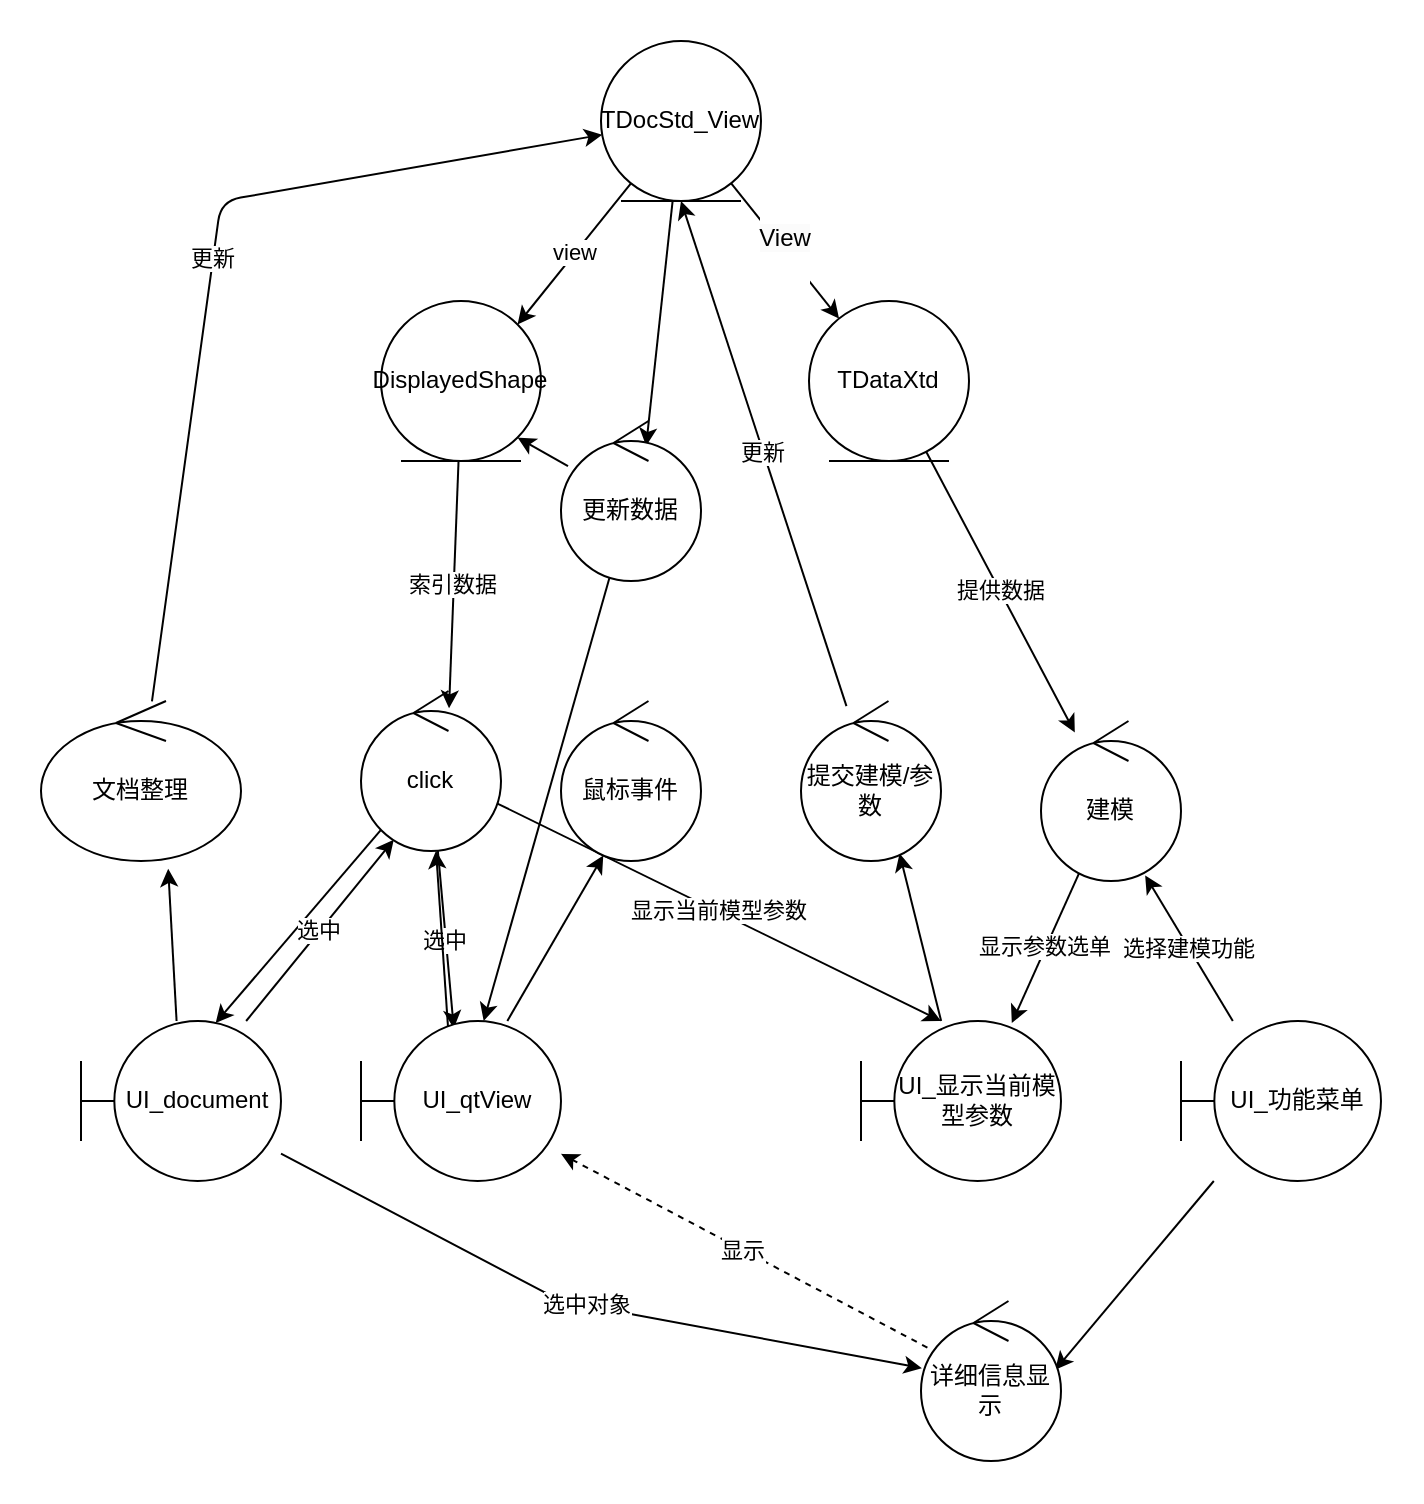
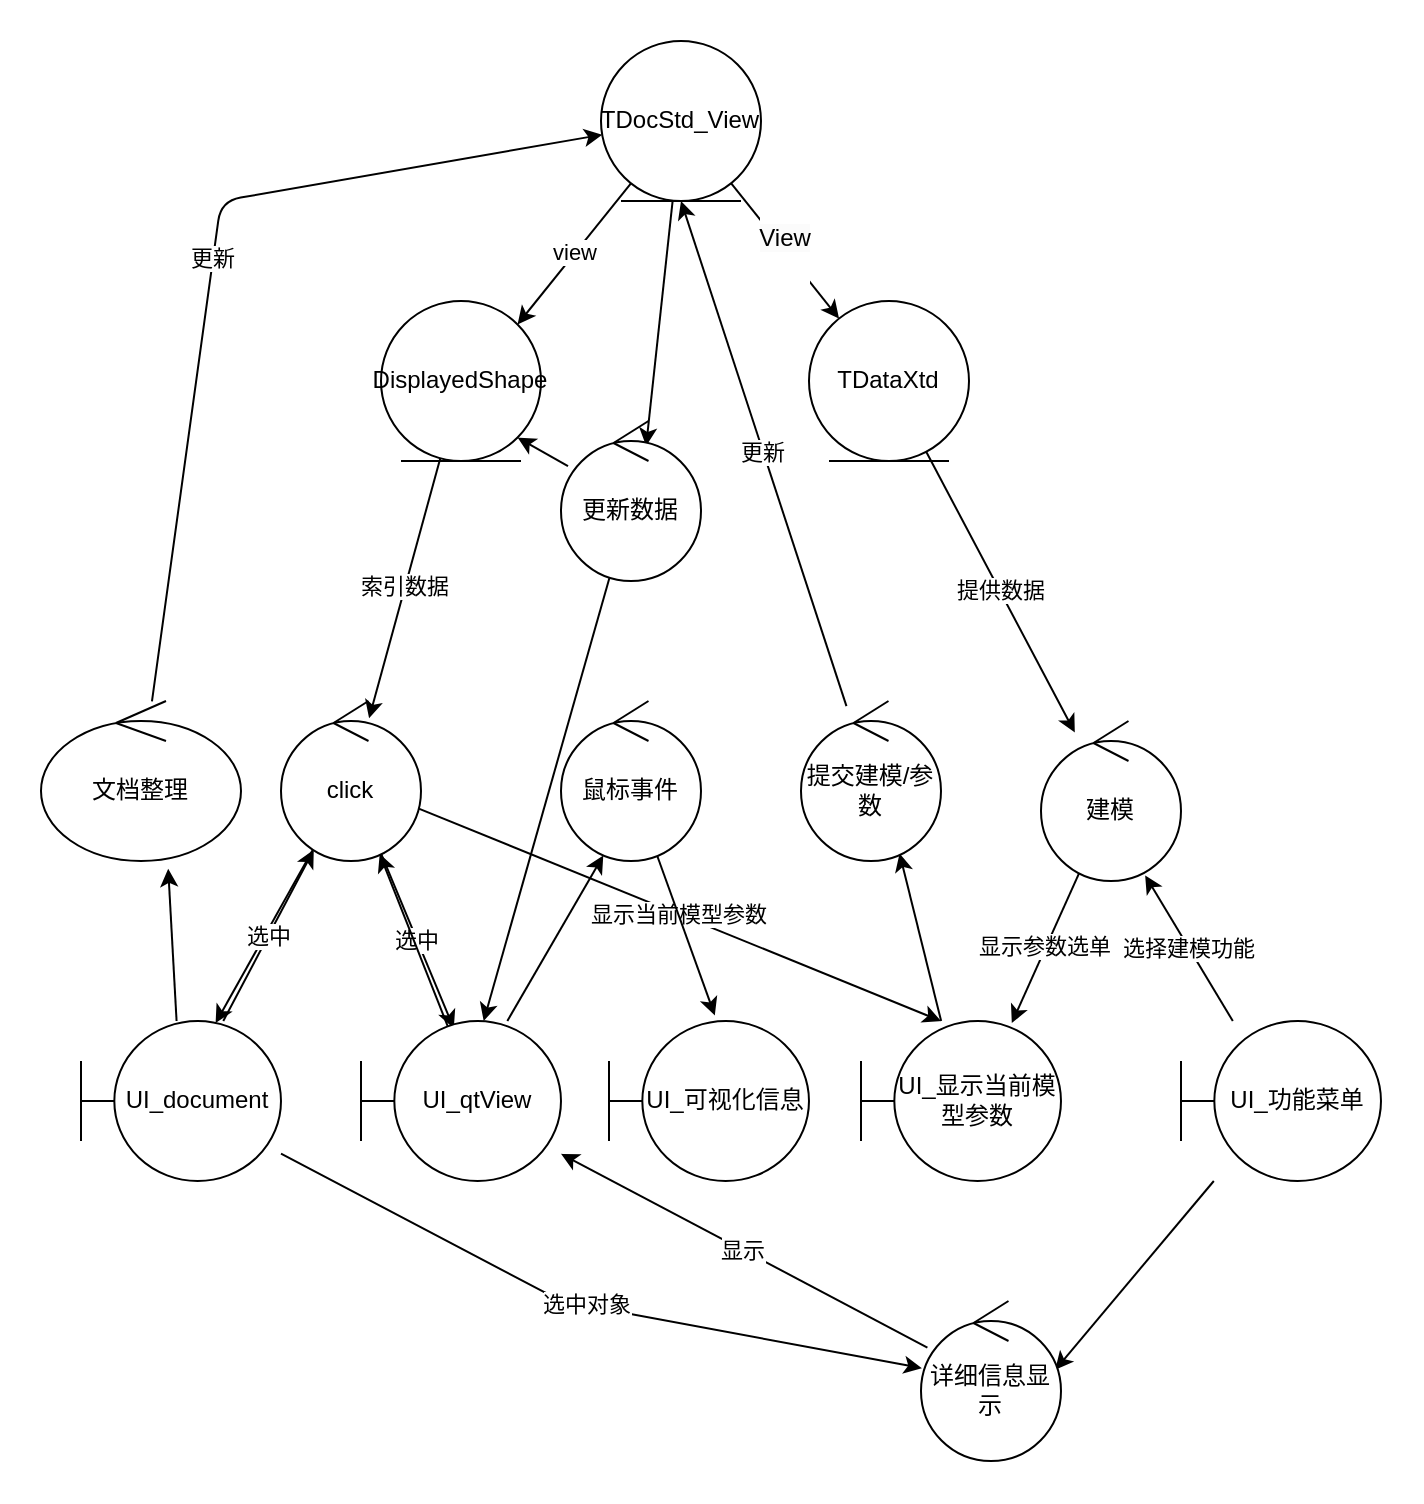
- <mxCell id="13" value="click" style="ellipse;shape=umlControl;whiteSpace=wrap;html=1;" vertex="1" parent="1"><mxGeometry x="180" y="345" width="70" height="80" as="geometry" /></mxCell>
+ <mxCell id="13" value="click" style="ellipse;shape=umlControl;whiteSpace=wrap;html=1;" vertex="1" parent="1"><mxGeometry x="140" y="350" width="70" height="80" as="geometry" /></mxCell>
+ <mxCell id="22" style="edgeStyle=none;html=1;entryX=0.529;entryY=-0.035;entryDx=0;entryDy=0;entryPerimeter=0;" edge="1" parent="1" source="23" target="21"><mxGeometry relative="1" as="geometry" /></mxCell>
+ <mxCell id="21" value="UI_可视化信息" style="shape=umlBoundary;whiteSpace=wrap;html=1;" vertex="1" parent="1"><mxGeometry x="304" y="510" width="100" height="80" as="geometry" /></mxCell>
- <mxCell id="38" value="显示" style="edgeStyle=none;html=1;dashed=1;" edge="1" parent="1" source="39" target="20"><mxGeometry relative="1" as="geometry" /></mxCell>
+ <mxCell id="38" value="显示" style="edgeStyle=none;html=1;" edge="1" parent="1" source="39" target="20"><mxGeometry relative="1" as="geometry" /></mxCell>
